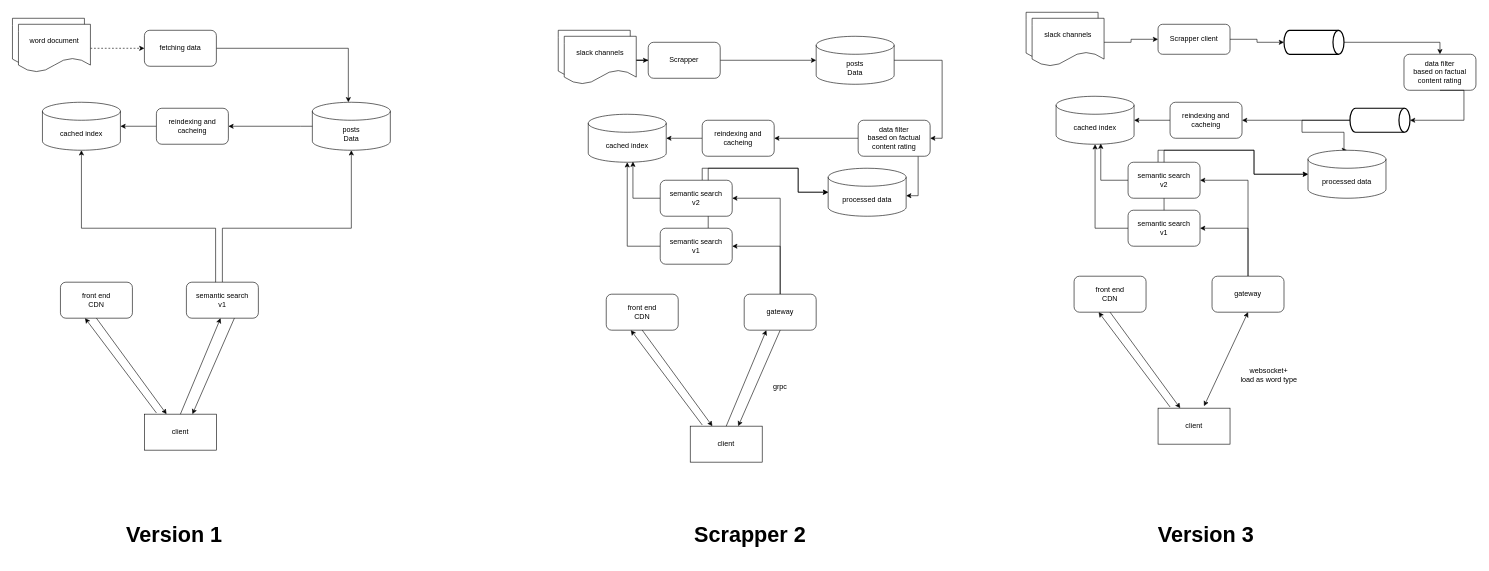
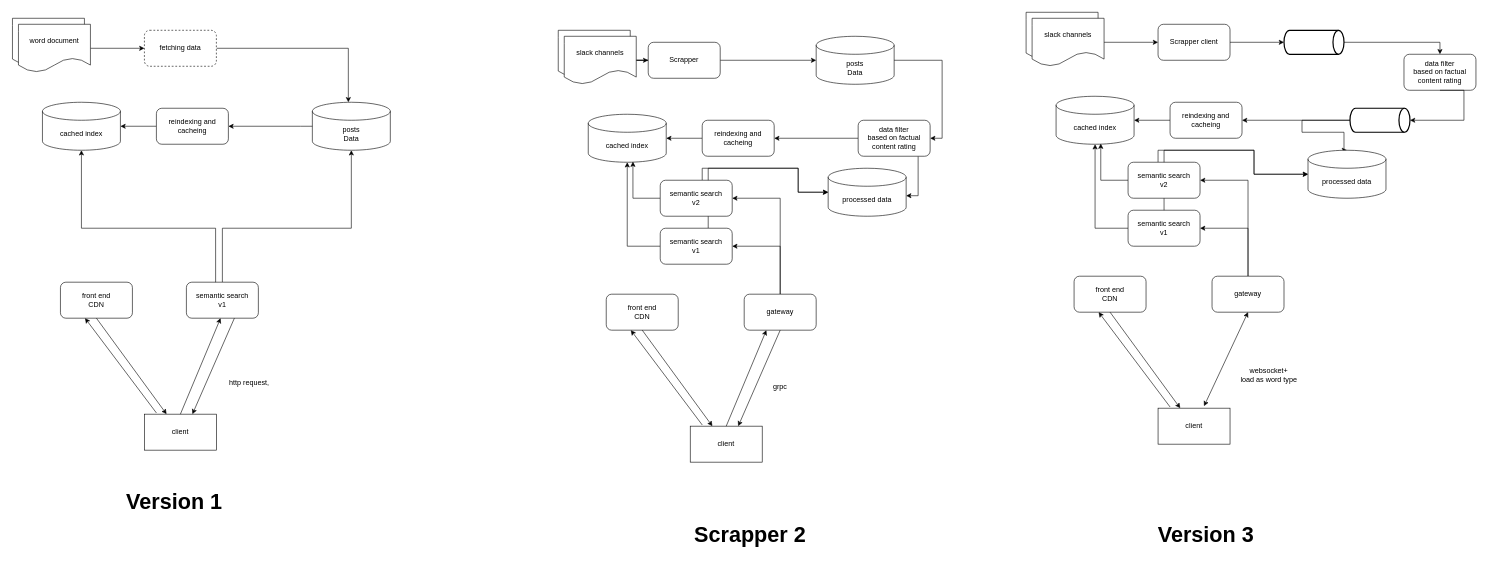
- <mxCell id="56" value="Scrapper client" style="rounded=1;whiteSpace=wrap;html=1;" vertex="1" parent="1"><mxGeometry x="1930" y="40" width="120" height="50" as="geometry" /></mxCell>
+ <mxCell id="56" value="Scrapper client" style="rounded=1;whiteSpace=wrap;html=1;" vertex="1" parent="1"><mxGeometry x="1930" y="40" width="120" height="60" as="geometry" /></mxCell>
- <mxCell id="5" style="edgeStyle=orthogonalEdgeStyle;rounded=0;orthogonalLoop=1;jettySize=auto;html=1;entryX=0;entryY=0.5;entryDx=0;entryDy=0;dashed=1;" edge="1" parent="1" source="6" target="11"><mxGeometry relative="1" as="geometry"><mxPoint x="250" y="80" as="targetPoint" /></mxGeometry></mxCell>
+ <mxCell id="5" style="edgeStyle=orthogonalEdgeStyle;rounded=0;orthogonalLoop=1;jettySize=auto;html=1;entryX=0;entryY=0.5;entryDx=0;entryDy=0;" edge="1" parent="1" source="6" target="11"><mxGeometry relative="1" as="geometry"><mxPoint x="250" y="80" as="targetPoint" /></mxGeometry></mxCell>
- <mxCell id="11" value="fetching data" style="rounded=1;whiteSpace=wrap;html=1;" vertex="1" parent="1"><mxGeometry x="240" y="50" width="120" height="60" as="geometry" /></mxCell>
+ <mxCell id="11" value="fetching data" style="rounded=1;whiteSpace=wrap;html=1;dashed=1;" vertex="1" parent="1"><mxGeometry x="240" y="50" width="120" height="60" as="geometry" /></mxCell>
+ <mxCell id="74" value="&lt;div&gt;http request,&lt;/div&gt;&lt;div&gt;&lt;br&gt;&lt;/div&gt;" style="text;html=1;strokeColor=none;fillColor=none;align=center;verticalAlign=middle;whiteSpace=wrap;rounded=0;" vertex="1" parent="1"><mxGeometry x="350" y="620" width="130" height="50" as="geometry" /></mxCell>
- <mxCell id="70" value="&lt;font style=&quot;font-size: 36px&quot;&gt;&lt;b&gt;Version 1&lt;/b&gt;&lt;/font&gt;" style="text;html=1;strokeColor=none;fillColor=none;align=center;verticalAlign=middle;whiteSpace=wrap;rounded=0;" vertex="1" parent="1"><mxGeometry x="110" y="850" width="360" height="80" as="geometry" /></mxCell>
+ <mxCell id="70" value="&lt;font style=&quot;font-size: 36px&quot;&gt;&lt;b&gt;Version 1&lt;/b&gt;&lt;/font&gt;" style="text;html=1;strokeColor=none;fillColor=none;align=center;verticalAlign=middle;whiteSpace=wrap;rounded=0;" vertex="1" parent="1"><mxGeometry x="110" y="795" width="360" height="80" as="geometry" /></mxCell>
